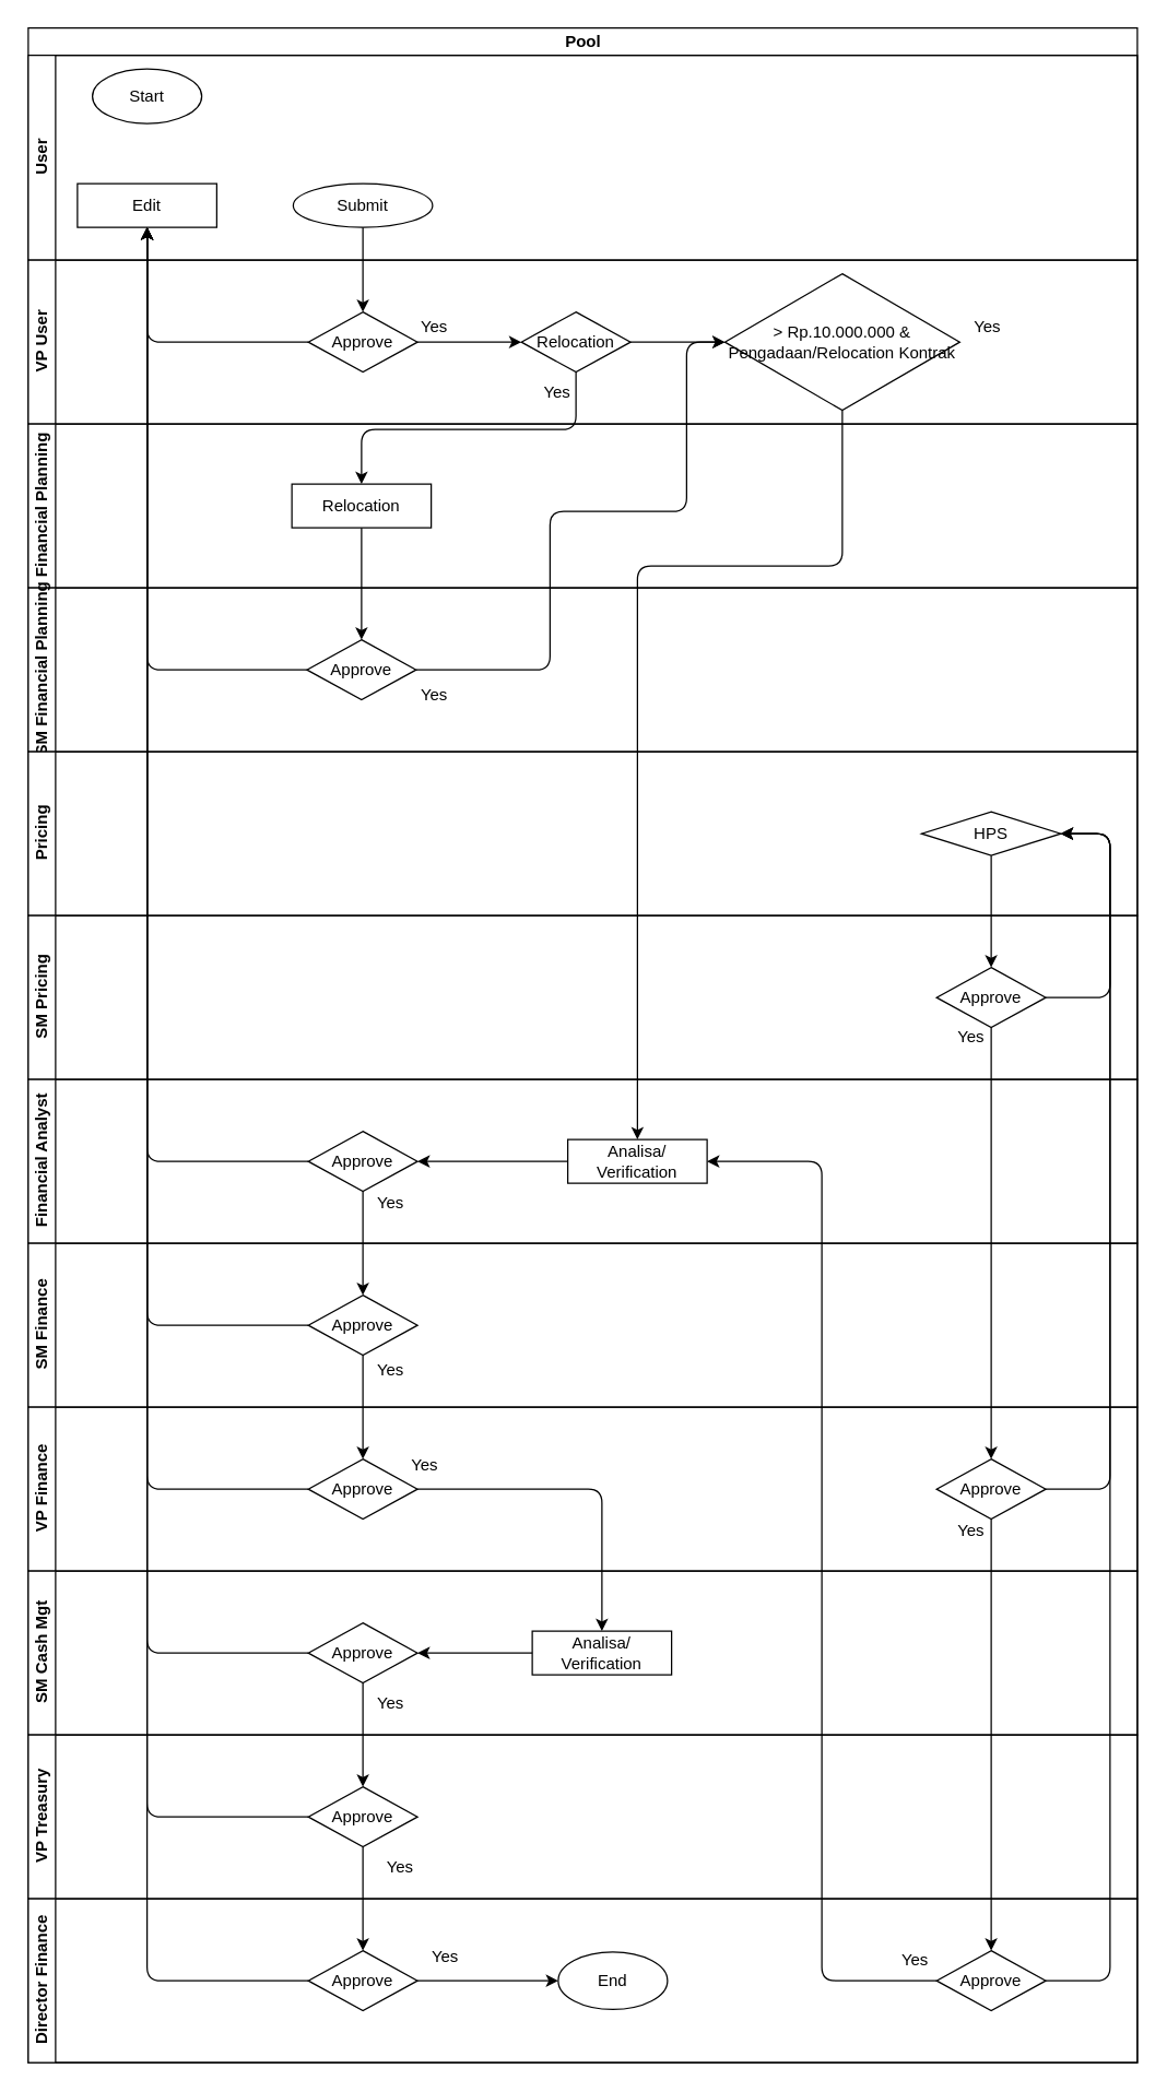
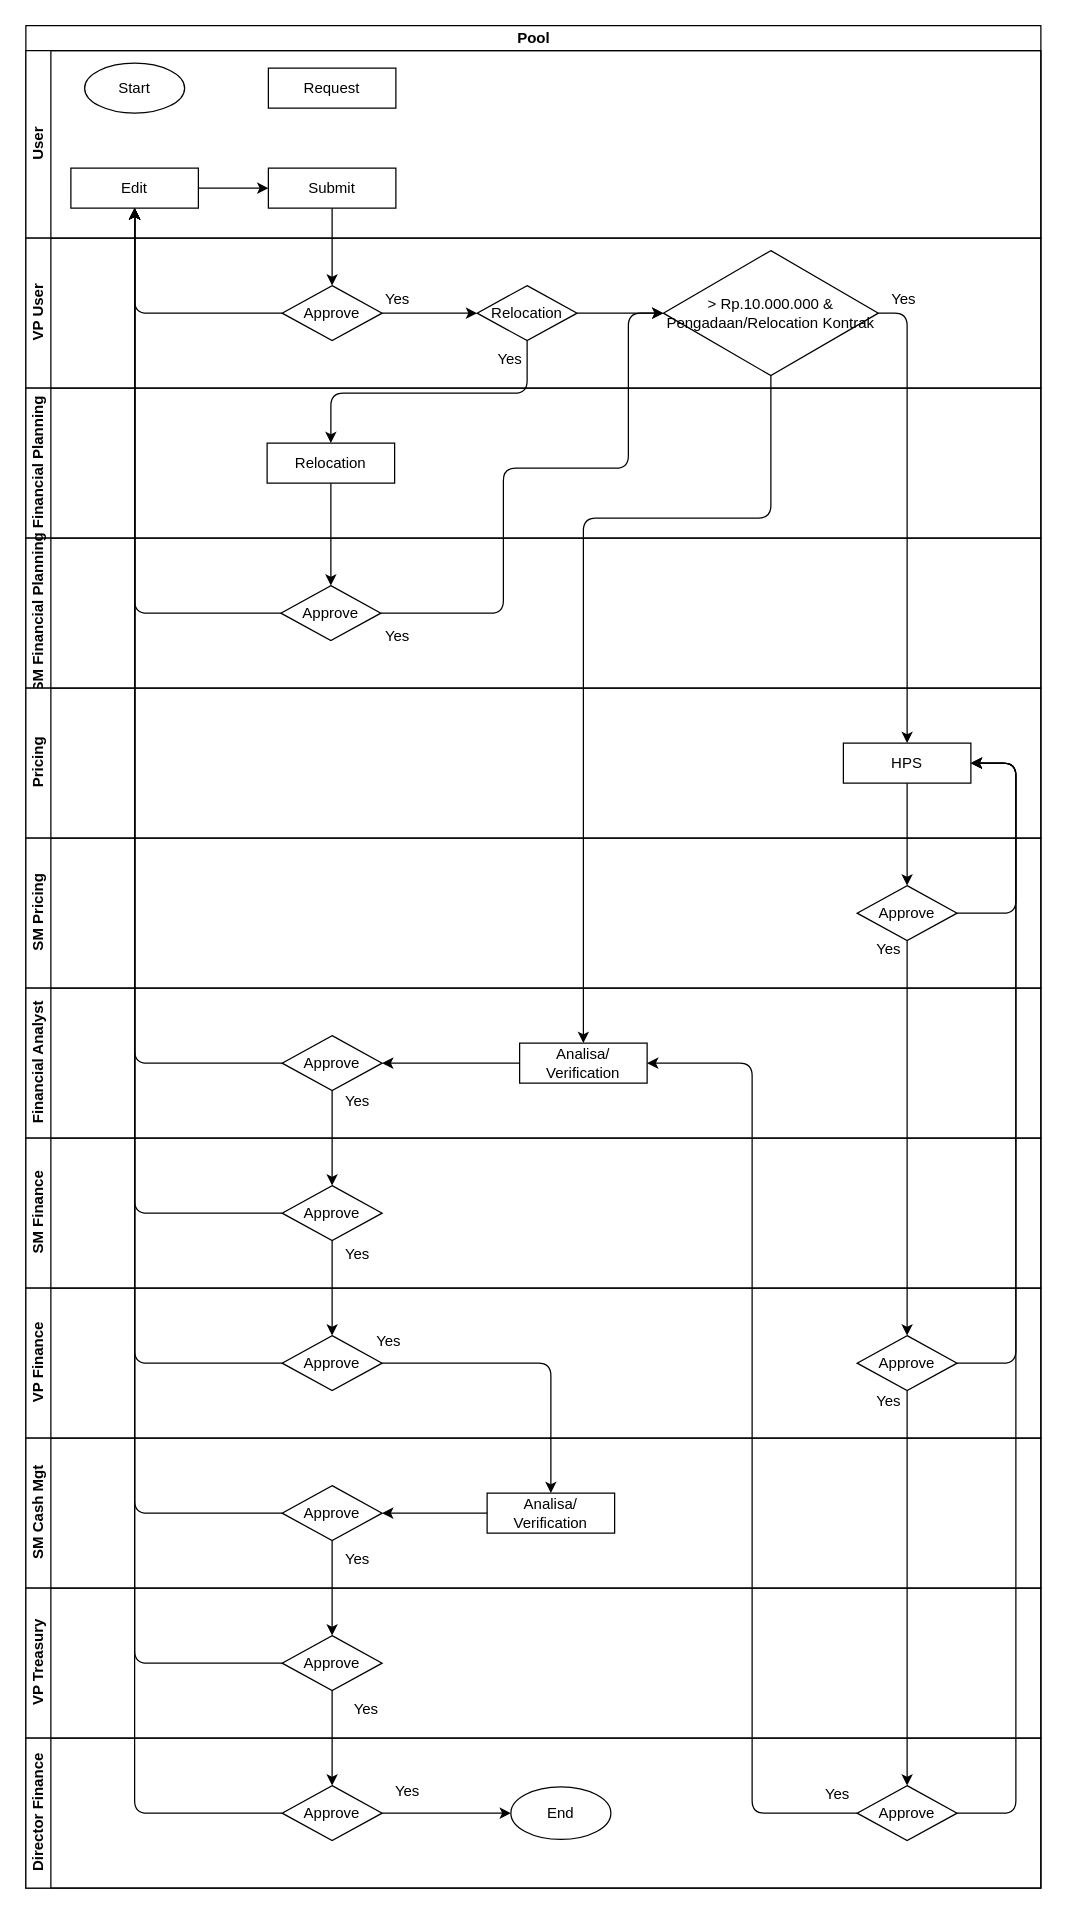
+ <mxCell id="5" value="Request" style="whiteSpace=wrap;html=1;" parent="3" vertex="1"><mxGeometry x="194" y="14" width="102" height="32" as="geometry" /></mxCell>
+ <mxCell id="7" style="edgeStyle=orthogonalEdgeStyle;html=1;entryX=0;entryY=0.5;entryDx=0;entryDy=0;" parent="3" source="8" target="6" edge="1"><mxGeometry relative="1" as="geometry" /></mxCell>
- <mxCell id="6" value="Submit" style="ellipse;whiteSpace=wrap;html=1;" parent="3" vertex="1"><mxGeometry x="194" y="94" width="102" height="32" as="geometry" /></mxCell>
+ <mxCell id="6" value="Submit" style="whiteSpace=wrap;html=1;" parent="3" vertex="1"><mxGeometry x="194" y="94" width="102" height="32" as="geometry" /></mxCell>
+ <mxCell id="69" style="edgeStyle=orthogonalEdgeStyle;html=1;entryX=0.5;entryY=0;entryDx=0;entryDy=0;exitX=1;exitY=0.5;exitDx=0;exitDy=0;" parent="2" source="13" target="24" edge="1"><mxGeometry relative="1" as="geometry"><mxPoint x="722" y="440.0" as="targetPoint" /></mxGeometry></mxCell>
- <mxCell id="24" value="HPS" style="rhombus;whiteSpace=wrap;html=1;" parent="23" vertex="1"><mxGeometry x="654" y="44" width="102" height="32" as="geometry" /></mxCell>
+ <mxCell id="24" value="HPS" style="whiteSpace=wrap;html=1;" parent="23" vertex="1"><mxGeometry x="654" y="44" width="102" height="32" as="geometry" /></mxCell>
